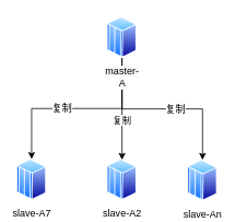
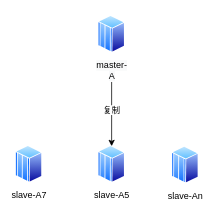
- <mxCell id="5" style="edgeStyle=orthogonalEdgeStyle;rounded=0;orthogonalLoop=1;jettySize=auto;html=1;exitX=0.5;exitY=1;exitDx=0;exitDy=0;entryX=0.5;entryY=0;entryDx=0;entryDy=0;" edge="1" parent="1" source="7" target="10"><mxGeometry relative="1" as="geometry" /></mxCell>
- <mxCell id="6" value="复制" style="text;html=1;resizable=0;points=[];align=center;verticalAlign=middle;labelBackgroundColor=#ffffff;" vertex="1" connectable="0" parent="5"><mxGeometry x="0.156" y="-1" relative="1" as="geometry"><mxPoint as="offset" /></mxGeometry></mxCell>
- <mxCell id="3" style="edgeStyle=orthogonalEdgeStyle;rounded=0;orthogonalLoop=1;jettySize=auto;html=1;exitX=0.5;exitY=1;exitDx=0;exitDy=0;entryX=0.5;entryY=0;entryDx=0;entryDy=0;" edge="1" parent="1" source="7" target="8"><mxGeometry relative="1" as="geometry" /></mxCell>
- <mxCell id="4" value="复制" style="text;html=1;resizable=0;points=[];align=center;verticalAlign=middle;labelBackgroundColor=#ffffff;" vertex="1" connectable="0" parent="3"><mxGeometry x="0.136" relative="1" as="geometry"><mxPoint as="offset" /></mxGeometry></mxCell>
- <mxCell id="9" value="slave-A2" style="aspect=fixed;perimeter=ellipsePerimeter;html=1;align=center;shadow=0;dashed=0;spacingTop=3;image;image=img/lib/active_directory/mainframe_host.svg;" vertex="1" parent="1"><mxGeometry x="130" y="193" width="36" height="50" as="geometry" /></mxCell>
+ <mxCell id="9" value="slave-A5" style="aspect=fixed;perimeter=ellipsePerimeter;html=1;align=center;shadow=0;dashed=0;spacingTop=3;image;image=img/lib/active_directory/mainframe_host.svg;" vertex="1" parent="1"><mxGeometry x="130" y="193" width="36" height="50" as="geometry" /></mxCell>
